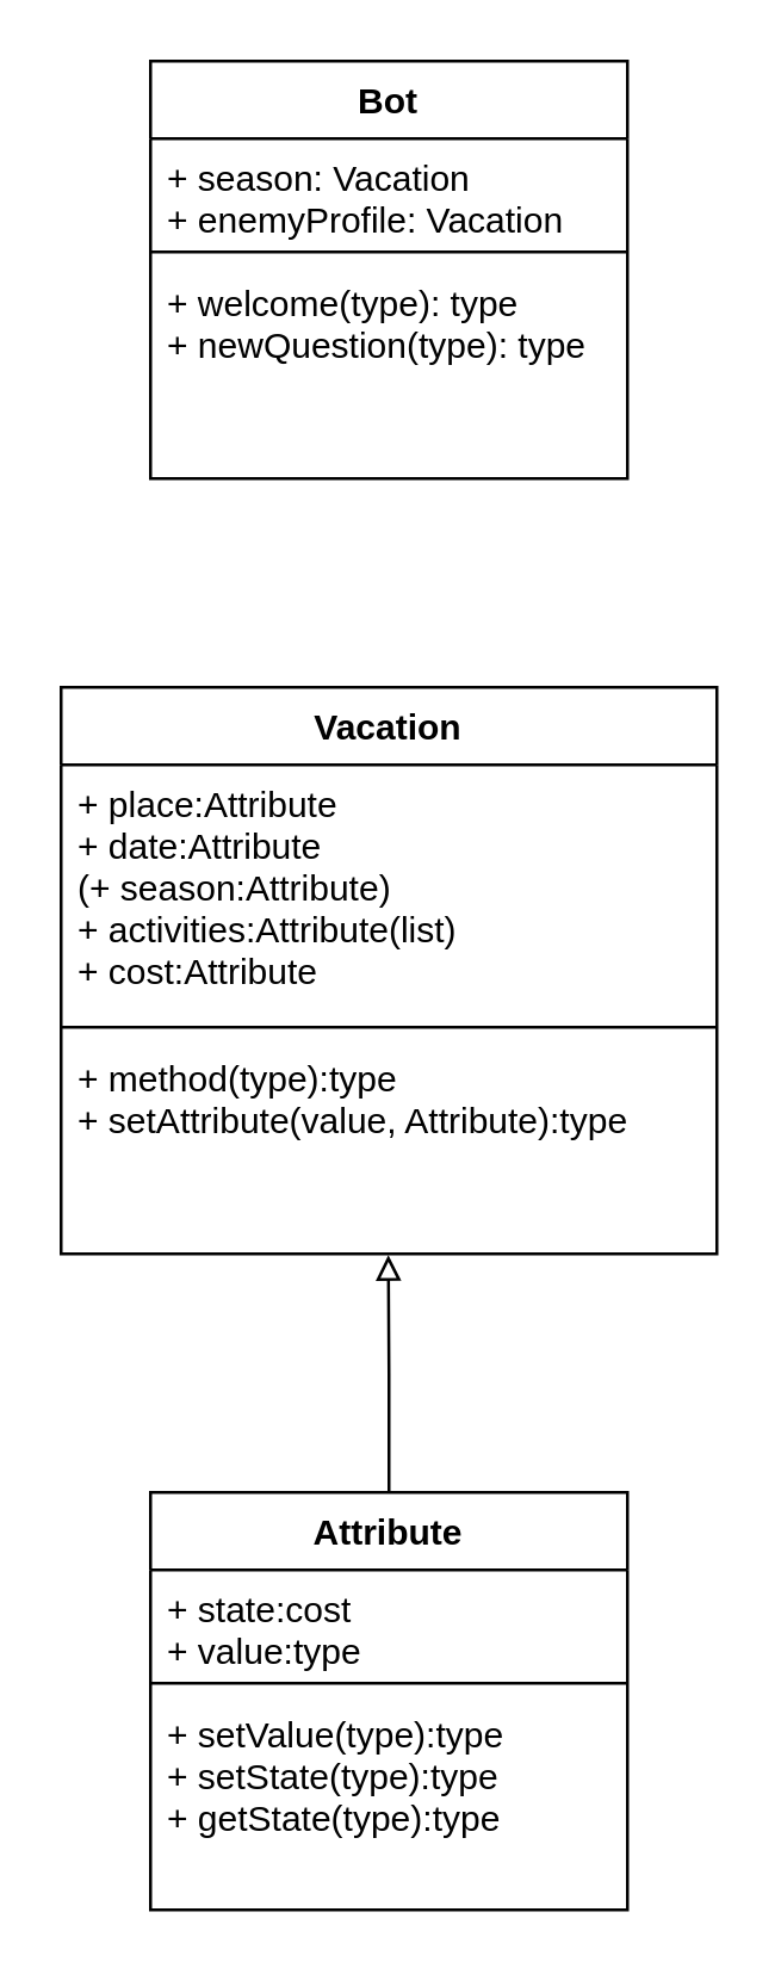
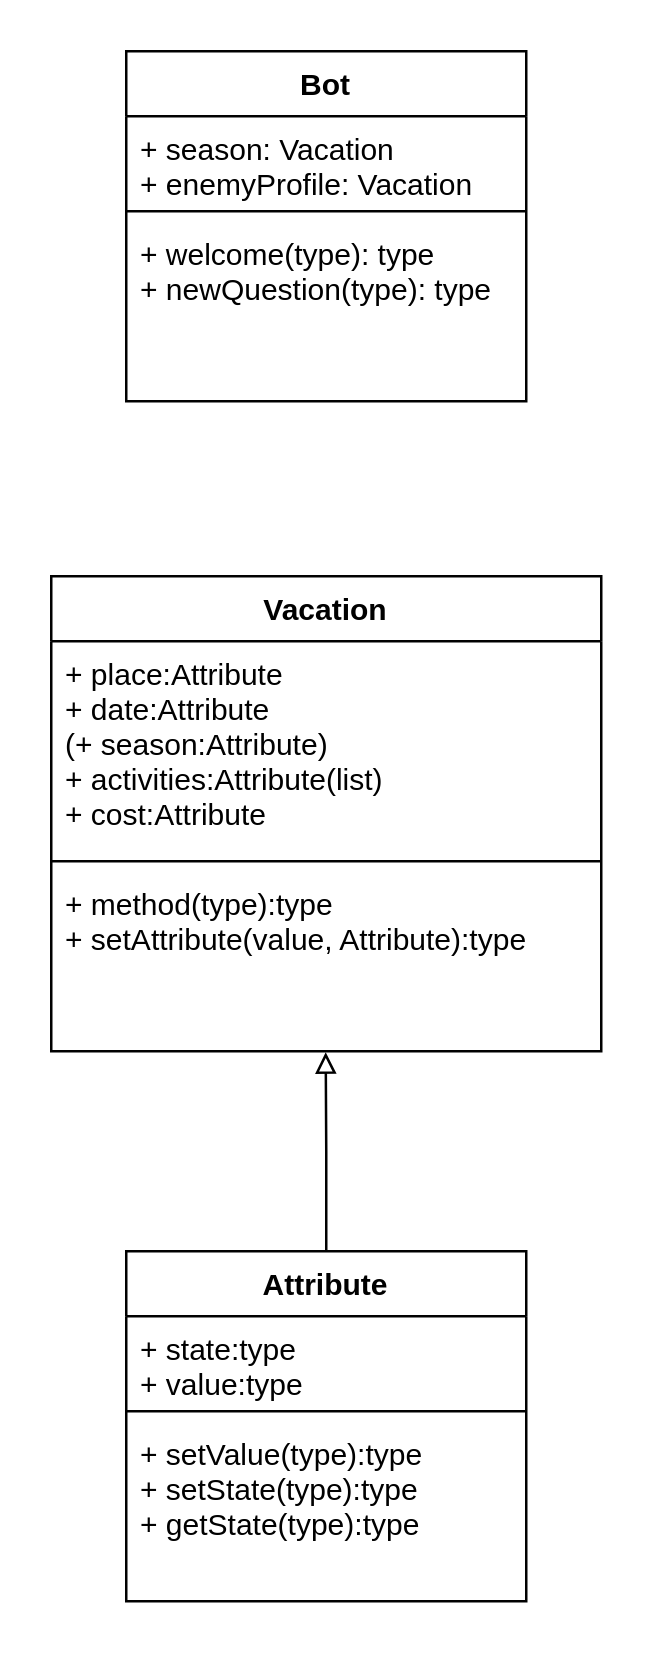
- <mxCell id="8" value="+ state:cost&#10;+ value:type" style="text;strokeColor=none;fillColor=none;align=left;verticalAlign=top;spacingLeft=4;spacingRight=4;overflow=hidden;rotatable=0;points=[[0,0.5],[1,0.5]];portConstraint=eastwest;" vertex="1" parent="7"><mxGeometry y="26" width="160" height="34" as="geometry" /></mxCell>
+ <mxCell id="8" value="+ state:type&#10;+ value:type" style="text;strokeColor=none;fillColor=none;align=left;verticalAlign=top;spacingLeft=4;spacingRight=4;overflow=hidden;rotatable=0;points=[[0,0.5],[1,0.5]];portConstraint=eastwest;" vertex="1" parent="7"><mxGeometry y="26" width="160" height="34" as="geometry" /></mxCell>
